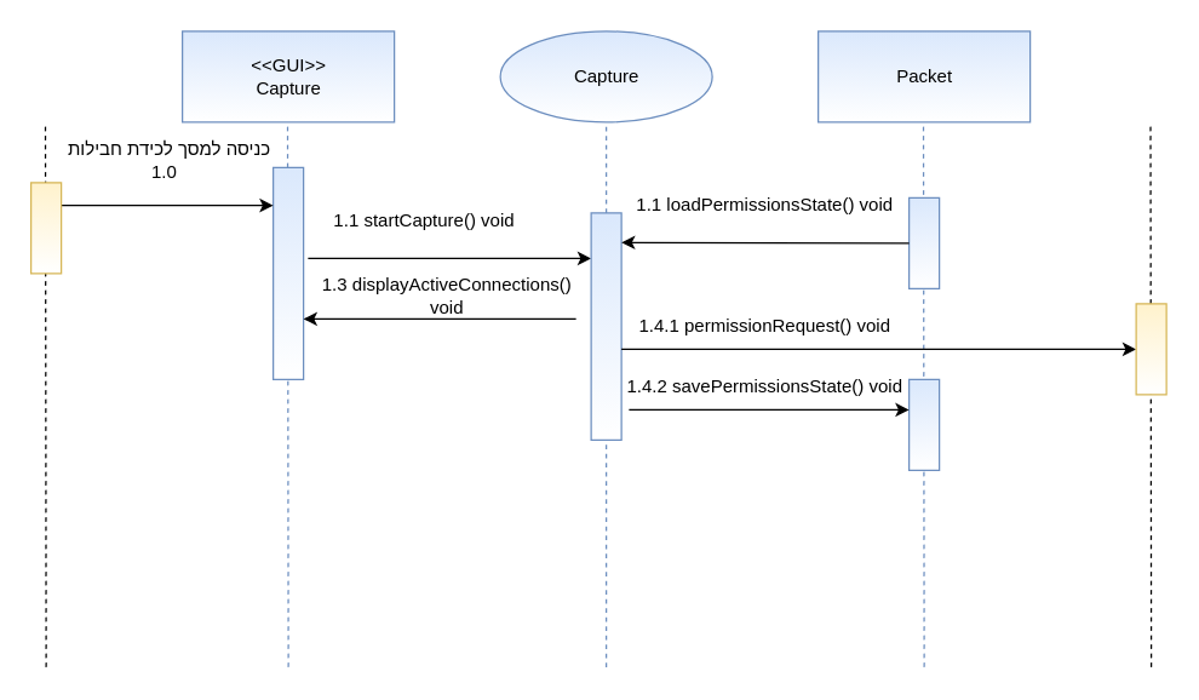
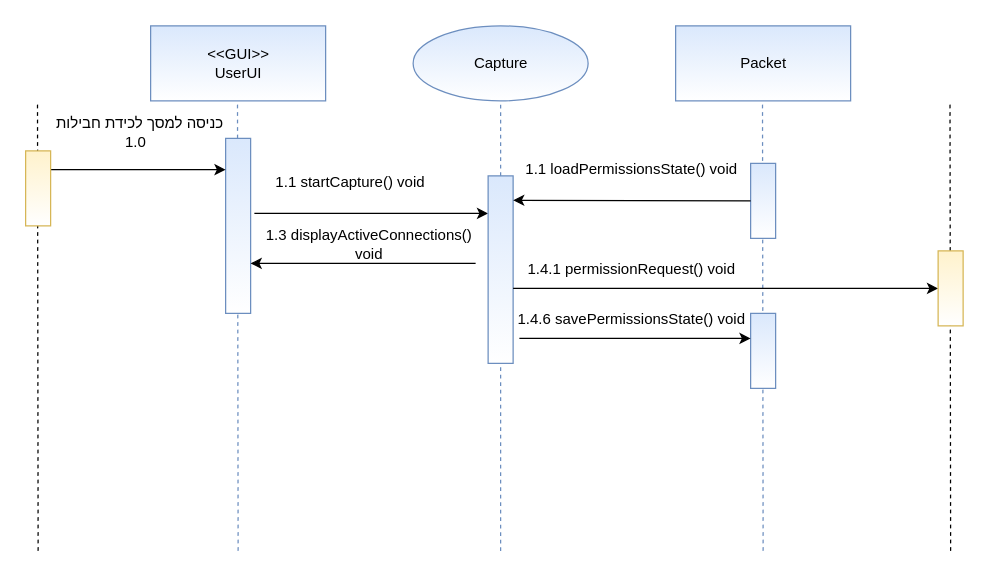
- <mxCell id="2" value="&lt;span&gt;&amp;lt;&amp;lt;GUI&amp;gt;&amp;gt;&lt;/span&gt;&lt;br&gt;&lt;span&gt;Capture&lt;/span&gt;" style="html=1;dropTarget=0;fillColor=#dae8fc;strokeColor=#6c8ebf;gradientColor=#ffffff;" parent="1" vertex="1"><mxGeometry x="120" y="20" width="140" height="60" as="geometry" /></mxCell>
+ <mxCell id="2" value="&lt;span&gt;&amp;lt;&amp;lt;GUI&amp;gt;&amp;gt;&lt;/span&gt;&lt;br&gt;&lt;span&gt;UserUI&lt;/span&gt;" style="html=1;dropTarget=0;fillColor=#dae8fc;strokeColor=#6c8ebf;gradientColor=#ffffff;" parent="1" vertex="1"><mxGeometry x="120" y="20" width="140" height="60" as="geometry" /></mxCell>
- <mxCell id="24" value="1.4.2 savePermissionsState() void" style="text;html=1;strokeColor=none;fillColor=none;align=center;verticalAlign=middle;whiteSpace=wrap;rounded=0;" parent="1" vertex="1"><mxGeometry x="410" y="240" width="190" height="30" as="geometry" /></mxCell>
+ <mxCell id="24" value="1.4.6 savePermissionsState() void" style="text;html=1;strokeColor=none;fillColor=none;align=center;verticalAlign=middle;whiteSpace=wrap;rounded=0;" parent="1" vertex="1"><mxGeometry x="410" y="240" width="190" height="30" as="geometry" /></mxCell>
